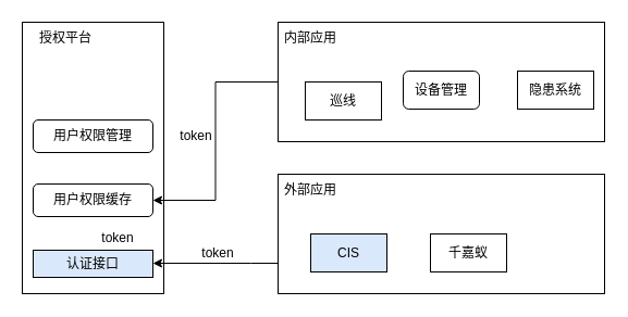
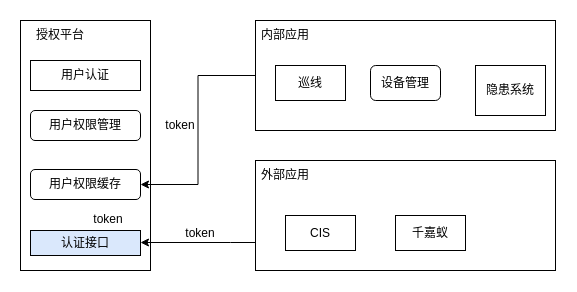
+ <mxCell id="4" value="用户认证" style="rounded=0;whiteSpace=wrap;html=1;" vertex="1" parent="1"><mxGeometry x="30" y="60" width="110" height="30" as="geometry" /></mxCell>
- <mxCell id="17" value="隐患系统" style="rounded=0;whiteSpace=wrap;html=1;" vertex="1" parent="1"><mxGeometry x="475" y="65" width="70" height="35" as="geometry" /></mxCell>
+ <mxCell id="17" value="隐患系统" style="rounded=0;whiteSpace=wrap;html=1;" vertex="1" parent="1"><mxGeometry x="475" y="65" width="70" height="50" as="geometry" /></mxCell>
- <mxCell id="9" value="巡线" style="rounded=0;whiteSpace=wrap;html=1;" vertex="1" parent="1"><mxGeometry x="280" y="75" width="70" height="35" as="geometry" /></mxCell>
+ <mxCell id="9" value="巡线" style="rounded=0;whiteSpace=wrap;html=1;" vertex="1" parent="1"><mxGeometry x="275" y="65" width="70" height="35" as="geometry" /></mxCell>
- <mxCell id="16" value="CIS" style="rounded=0;whiteSpace=wrap;html=1;fillColor=#dae8fc;" vertex="1" parent="1"><mxGeometry x="285" y="215" width="70" height="35" as="geometry" /></mxCell>
+ <mxCell id="16" value="CIS" style="rounded=0;whiteSpace=wrap;html=1;" vertex="1" parent="1"><mxGeometry x="285" y="215" width="70" height="35" as="geometry" /></mxCell>
